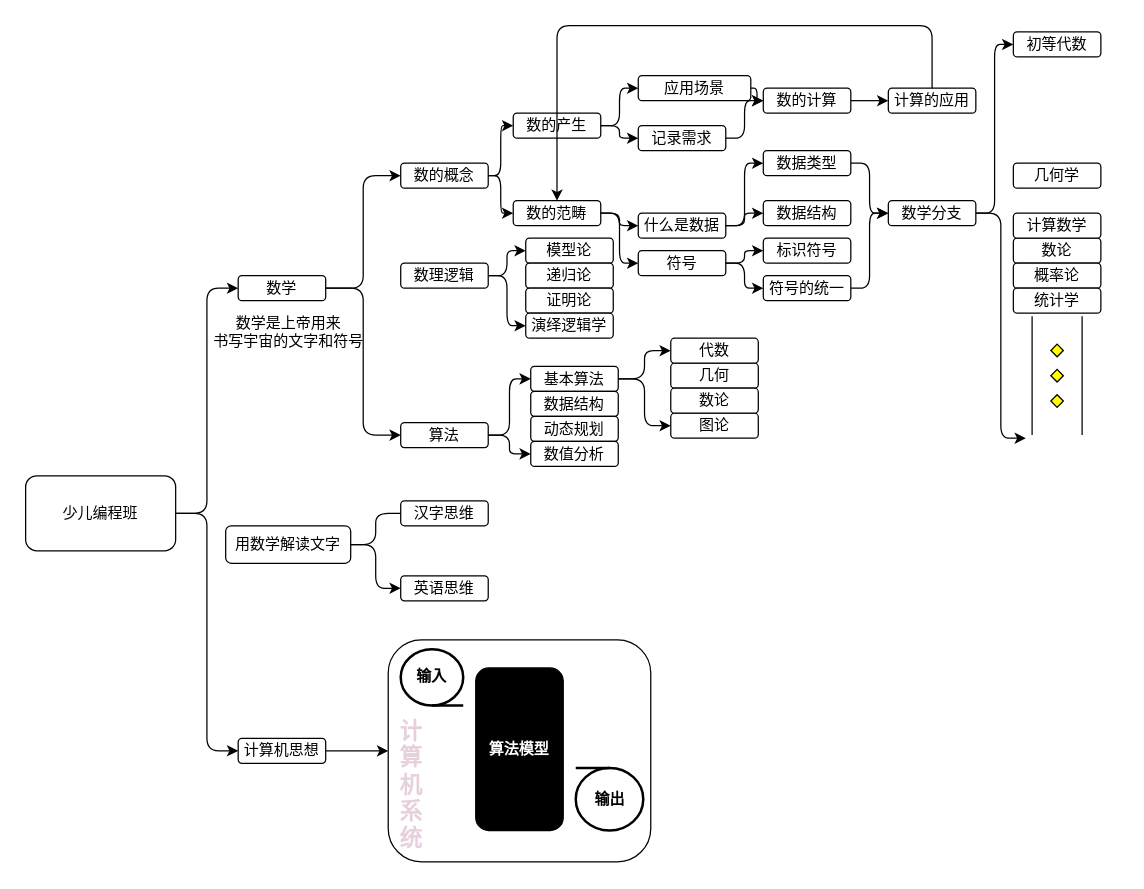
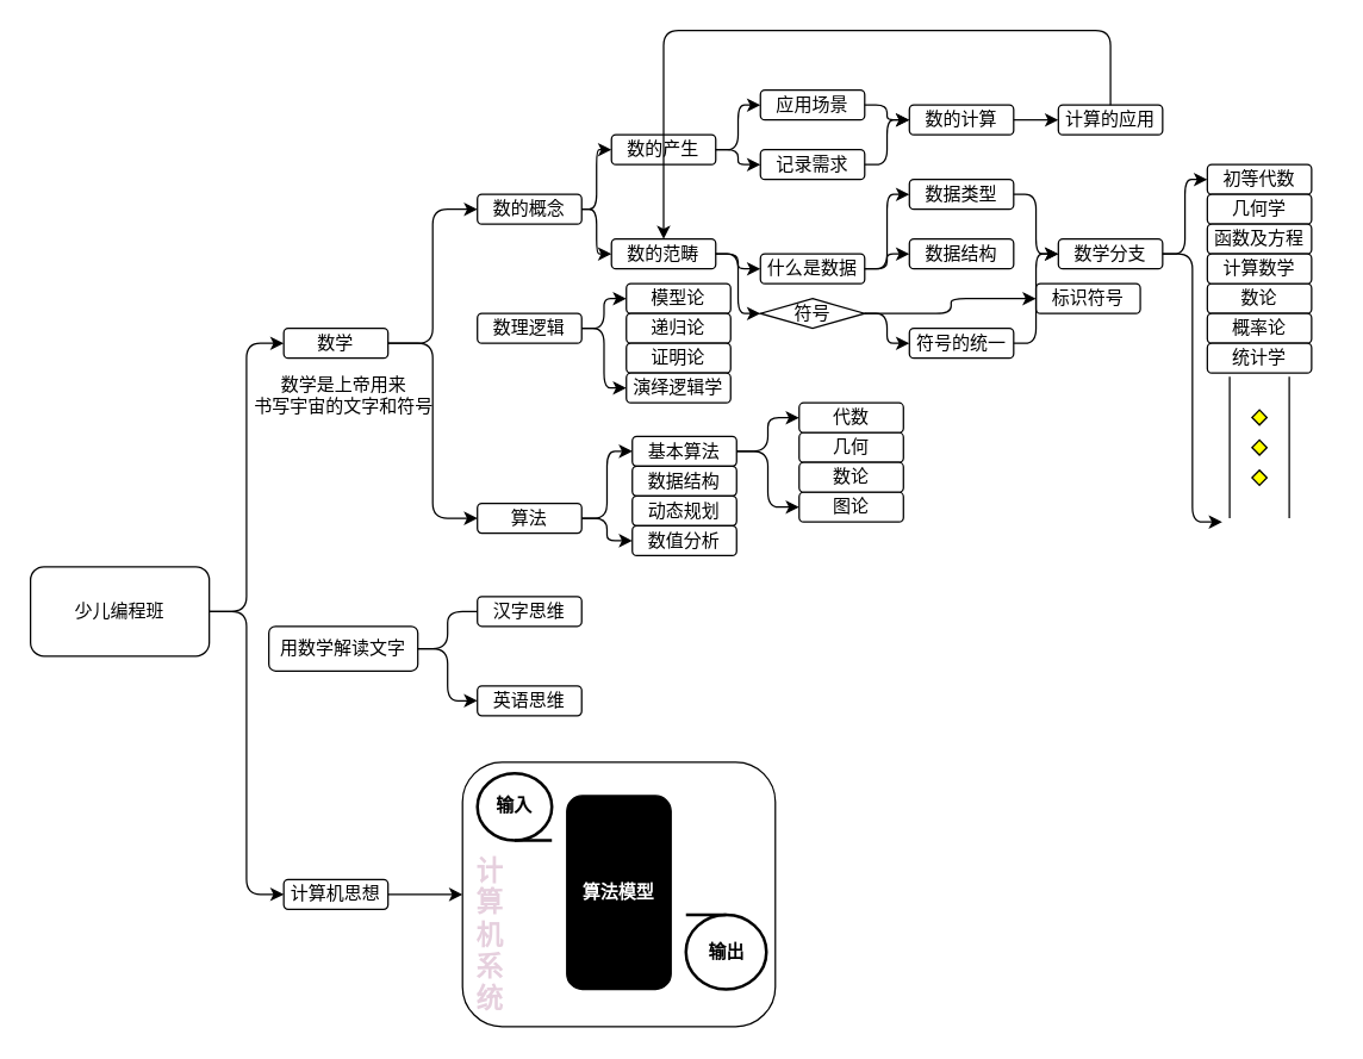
- <mxCell id="43" value="初等代数" style="rounded=1;whiteSpace=wrap;html=1;" vertex="1" parent="1"><mxGeometry x="810" y="25" width="70" height="20" as="geometry" /></mxCell>
+ <mxCell id="43" value="初等代数" style="rounded=1;whiteSpace=wrap;html=1;" vertex="1" parent="1"><mxGeometry x="810" y="110" width="70" height="20" as="geometry" /></mxCell>
- <mxCell id="11" value="应用场景" style="rounded=1;whiteSpace=wrap;html=1;" vertex="1" parent="1"><mxGeometry x="510" y="60" width="90" height="20" as="geometry" /></mxCell>
+ <mxCell id="11" value="应用场景" style="rounded=1;whiteSpace=wrap;html=1;" vertex="1" parent="1"><mxGeometry x="510" y="60" width="70" height="20" as="geometry" /></mxCell>
+ <mxCell id="45" value="函数及方程" style="rounded=1;whiteSpace=wrap;html=1;" vertex="1" parent="1"><mxGeometry x="810" y="150" width="70" height="20" as="geometry" /></mxCell>
- <mxCell id="17" value="标识符号" style="rounded=1;whiteSpace=wrap;html=1;" vertex="1" parent="1"><mxGeometry x="610" y="190" width="70" height="20" as="geometry" /></mxCell>
+ <mxCell id="17" value="标识符号" style="rounded=1;whiteSpace=wrap;html=1;" vertex="1" parent="1"><mxGeometry x="695" y="190" width="70" height="20" as="geometry" /></mxCell>
- <mxCell id="16" value="符号" style="rounded=1;whiteSpace=wrap;html=1;" vertex="1" parent="1"><mxGeometry x="510" y="200" width="70" height="20" as="geometry" /></mxCell>
+ <mxCell id="16" value="符号" style="rhombus;whiteSpace=wrap;html=1;" vertex="1" parent="1"><mxGeometry x="510" y="200" width="70" height="20" as="geometry" /></mxCell>
